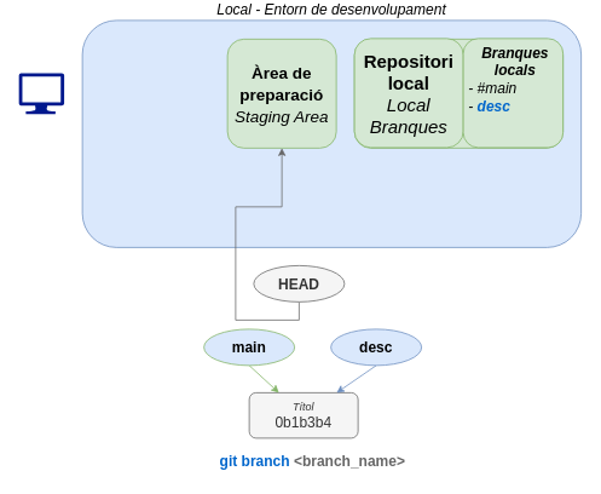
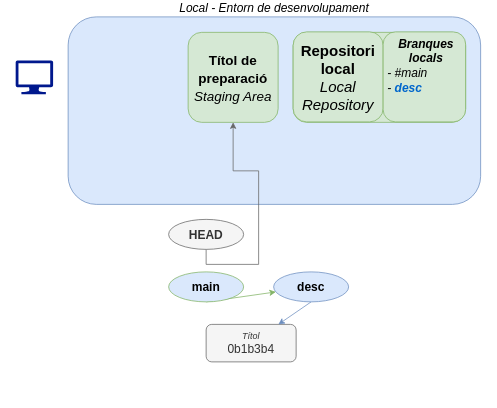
- <mxCell id="5" value="&lt;b&gt;Repositori local&lt;/b&gt;&lt;i&gt;&lt;br&gt;Local Branques&lt;/i&gt;" style="rounded=1;whiteSpace=wrap;html=1;fontSize=20;fillColor=#d5e8d4;strokeColor=#82b366;" parent="1" vertex="1"><mxGeometry x="390" y="40" width="120" height="120" as="geometry" /></mxCell>
+ <mxCell id="5" value="&lt;b&gt;Repositori local&lt;/b&gt;&lt;i&gt;&lt;br&gt;Local Repository&lt;/i&gt;" style="rounded=1;whiteSpace=wrap;html=1;fontSize=20;fillColor=#d5e8d4;strokeColor=#82b366;" parent="1" vertex="1"><mxGeometry x="390" y="40" width="120" height="120" as="geometry" /></mxCell>
- <mxCell id="6" value="&lt;b style=&quot;border-color: var(--border-color); font-size: 18px;&quot;&gt;Àrea de preparació&lt;/b&gt;&lt;br style=&quot;border-color: var(--border-color); font-size: 18px;&quot;&gt;&lt;i style=&quot;border-color: var(--border-color); font-size: 18px;&quot;&gt;Staging Area&lt;/i&gt;" style="rounded=1;whiteSpace=wrap;html=1;fontSize=20;fillColor=#d5e8d4;strokeColor=#82b366;" parent="1" vertex="1"><mxGeometry x="250" y="40.63" width="120" height="120" as="geometry" /></mxCell>
+ <mxCell id="6" value="&lt;b style=&quot;border-color: var(--border-color); font-size: 18px;&quot;&gt;Títol de preparació&lt;/b&gt;&lt;br style=&quot;border-color: var(--border-color); font-size: 18px;&quot;&gt;&lt;i style=&quot;border-color: var(--border-color); font-size: 18px;&quot;&gt;Staging Area&lt;/i&gt;" style="rounded=1;whiteSpace=wrap;html=1;fontSize=20;fillColor=#d5e8d4;strokeColor=#82b366;" parent="1" vertex="1"><mxGeometry x="250" y="40.63" width="120" height="120" as="geometry" /></mxCell>
- <mxCell id="17" value="HEAD" style="ellipse;whiteSpace=wrap;html=1;fillColor=#f5f5f5;strokeColor=#666666;fontSize=16;fontStyle=1;fontColor=#333333;" parent="1" vertex="1"><mxGeometry x="279" y="290" width="100" height="40" as="geometry" /></mxCell>
+ <mxCell id="17" value="HEAD" style="ellipse;whiteSpace=wrap;html=1;fillColor=#f5f5f5;strokeColor=#666666;fontSize=16;fontStyle=1;fontColor=#333333;" parent="1" vertex="1"><mxGeometry x="224" y="290" width="100" height="40" as="geometry" /></mxCell>
- <mxCell id="11" style="rounded=0;orthogonalLoop=1;jettySize=auto;html=1;exitX=0.5;exitY=1;exitDx=0;exitDy=0;fillColor=#d5e8d4;strokeColor=#82b366;" parent="1" source="12" target="10" edge="1"><mxGeometry relative="1" as="geometry" /></mxCell>
+ <mxCell id="11" style="rounded=0;orthogonalLoop=1;jettySize=auto;html=1;exitX=0.5;exitY=1;exitDx=0;exitDy=0;fillColor=#d5e8d4;strokeColor=#82b366;" parent="1" source="12" target="14" edge="1"><mxGeometry relative="1" as="geometry" /></mxCell>
- <mxCell id="15" value="git branch &lt;font color=&quot;#666666&quot;&gt;&amp;lt;branch_name&amp;gt;&lt;/font&gt;" style="text;html=1;strokeColor=none;fillColor=none;align=center;verticalAlign=middle;whiteSpace=wrap;rounded=0;fontSize=16;fontStyle=1;fontColor=#0066CC;" parent="1" vertex="1"><mxGeometry x="234" y="490" width="220" height="30" as="geometry" /></mxCell>
